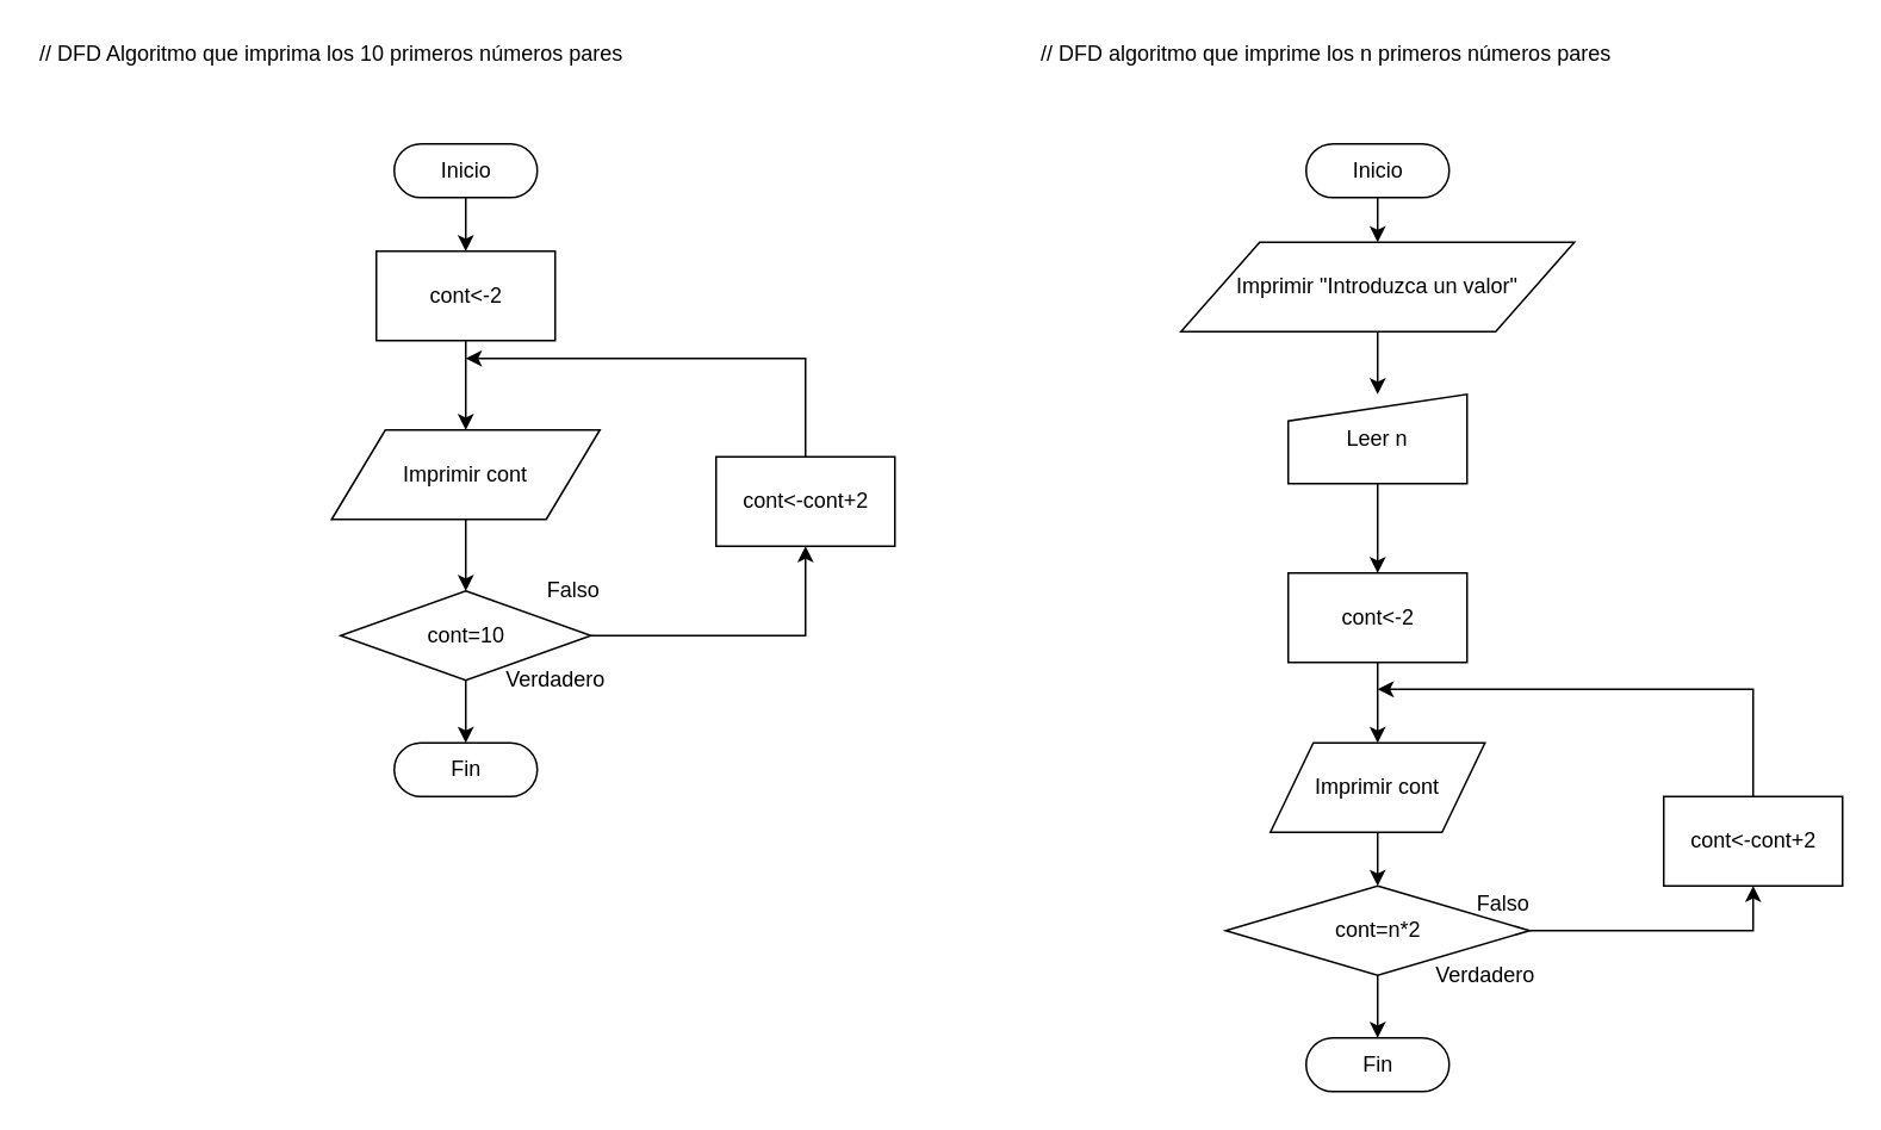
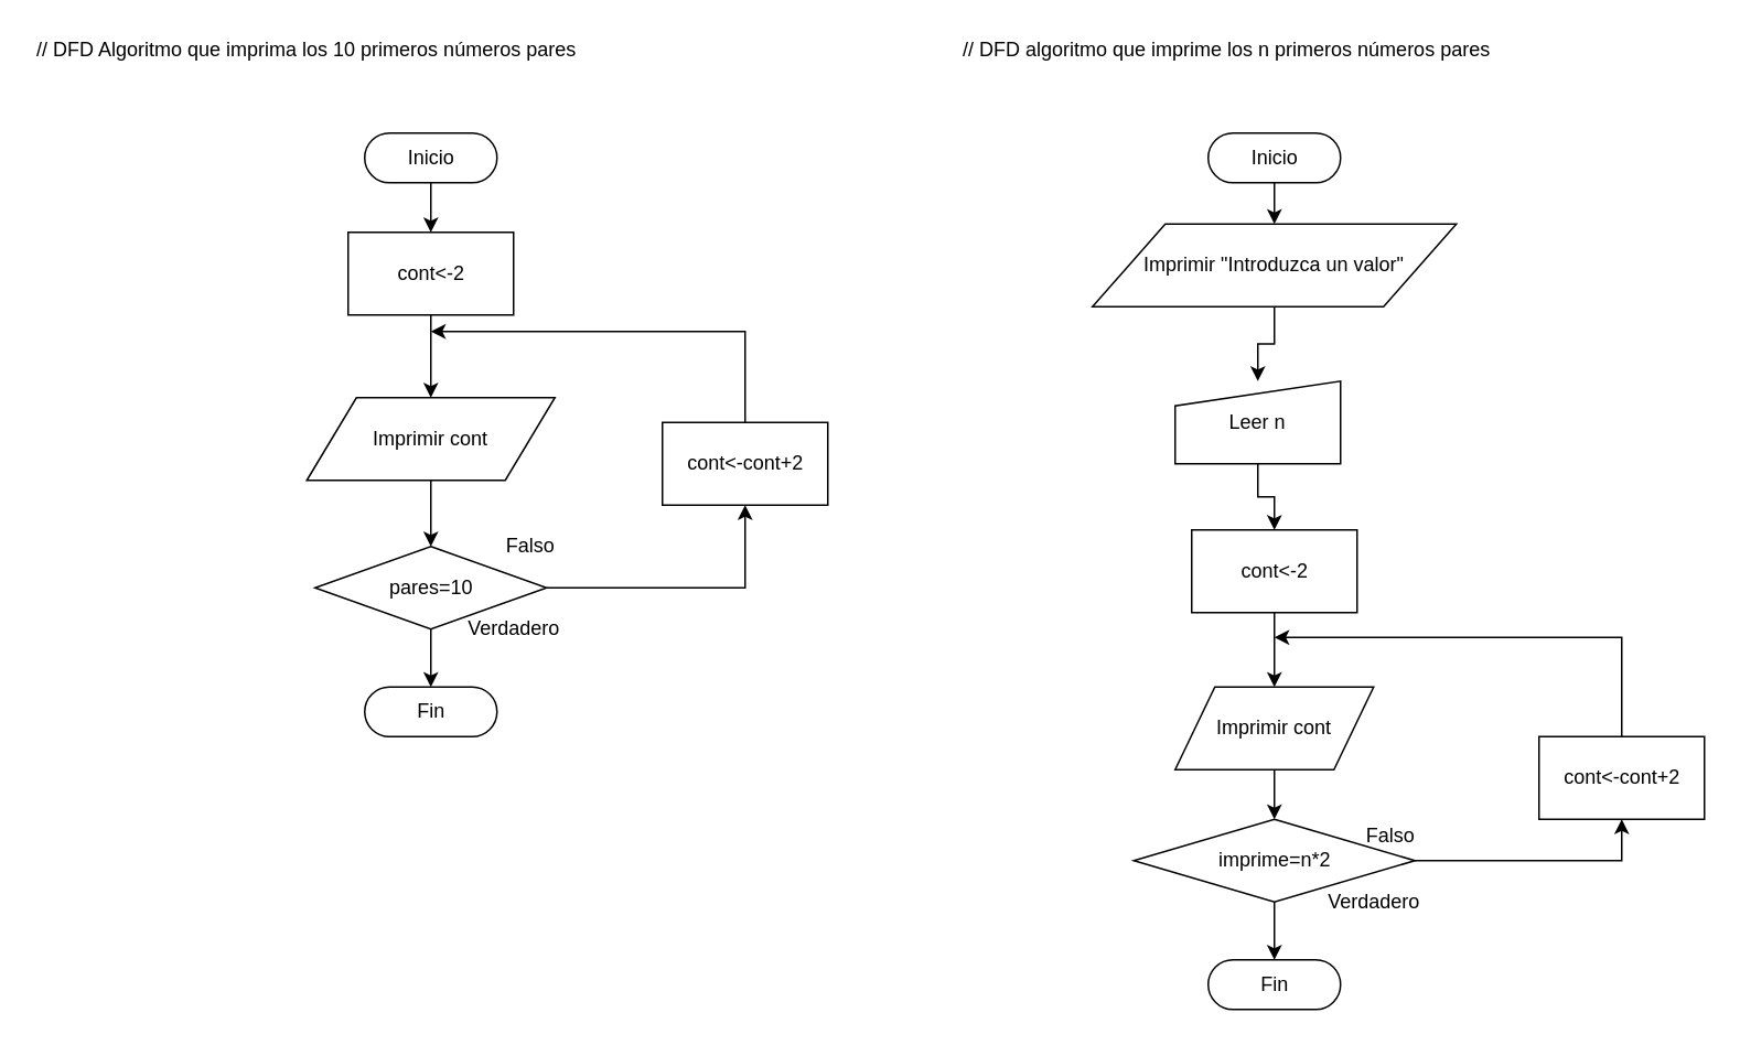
- <mxCell id="34" value="Leer n" style="shape=manualInput;whiteSpace=wrap;html=1;dashed=0;size=15;" parent="1" vertex="1"><mxGeometry x="720" y="220" width="100" height="50" as="geometry" /></mxCell>
+ <mxCell id="34" value="Leer n" style="shape=manualInput;whiteSpace=wrap;html=1;dashed=0;size=15;" parent="1" vertex="1"><mxGeometry x="710" y="230" width="100" height="50" as="geometry" /></mxCell>
- <mxCell id="11" value="cont=10" style="shape=rhombus;html=1;dashed=0;whitespace=wrap;perimeter=rhombusPerimeter;" parent="1" vertex="1"><mxGeometry x="190" y="330" width="140" height="50" as="geometry" /></mxCell>
+ <mxCell id="11" value="pares=10" style="shape=rhombus;html=1;dashed=0;whitespace=wrap;perimeter=rhombusPerimeter;" parent="1" vertex="1"><mxGeometry x="190" y="330" width="140" height="50" as="geometry" /></mxCell>
- <mxCell id="26" value="cont=n*2" style="shape=rhombus;html=1;dashed=0;whitespace=wrap;perimeter=rhombusPerimeter;" parent="1" vertex="1"><mxGeometry x="685" y="495" width="170" height="50" as="geometry" /></mxCell>
+ <mxCell id="26" value="imprime=n*2" style="shape=rhombus;html=1;dashed=0;whitespace=wrap;perimeter=rhombusPerimeter;" parent="1" vertex="1"><mxGeometry x="685" y="495" width="170" height="50" as="geometry" /></mxCell>
